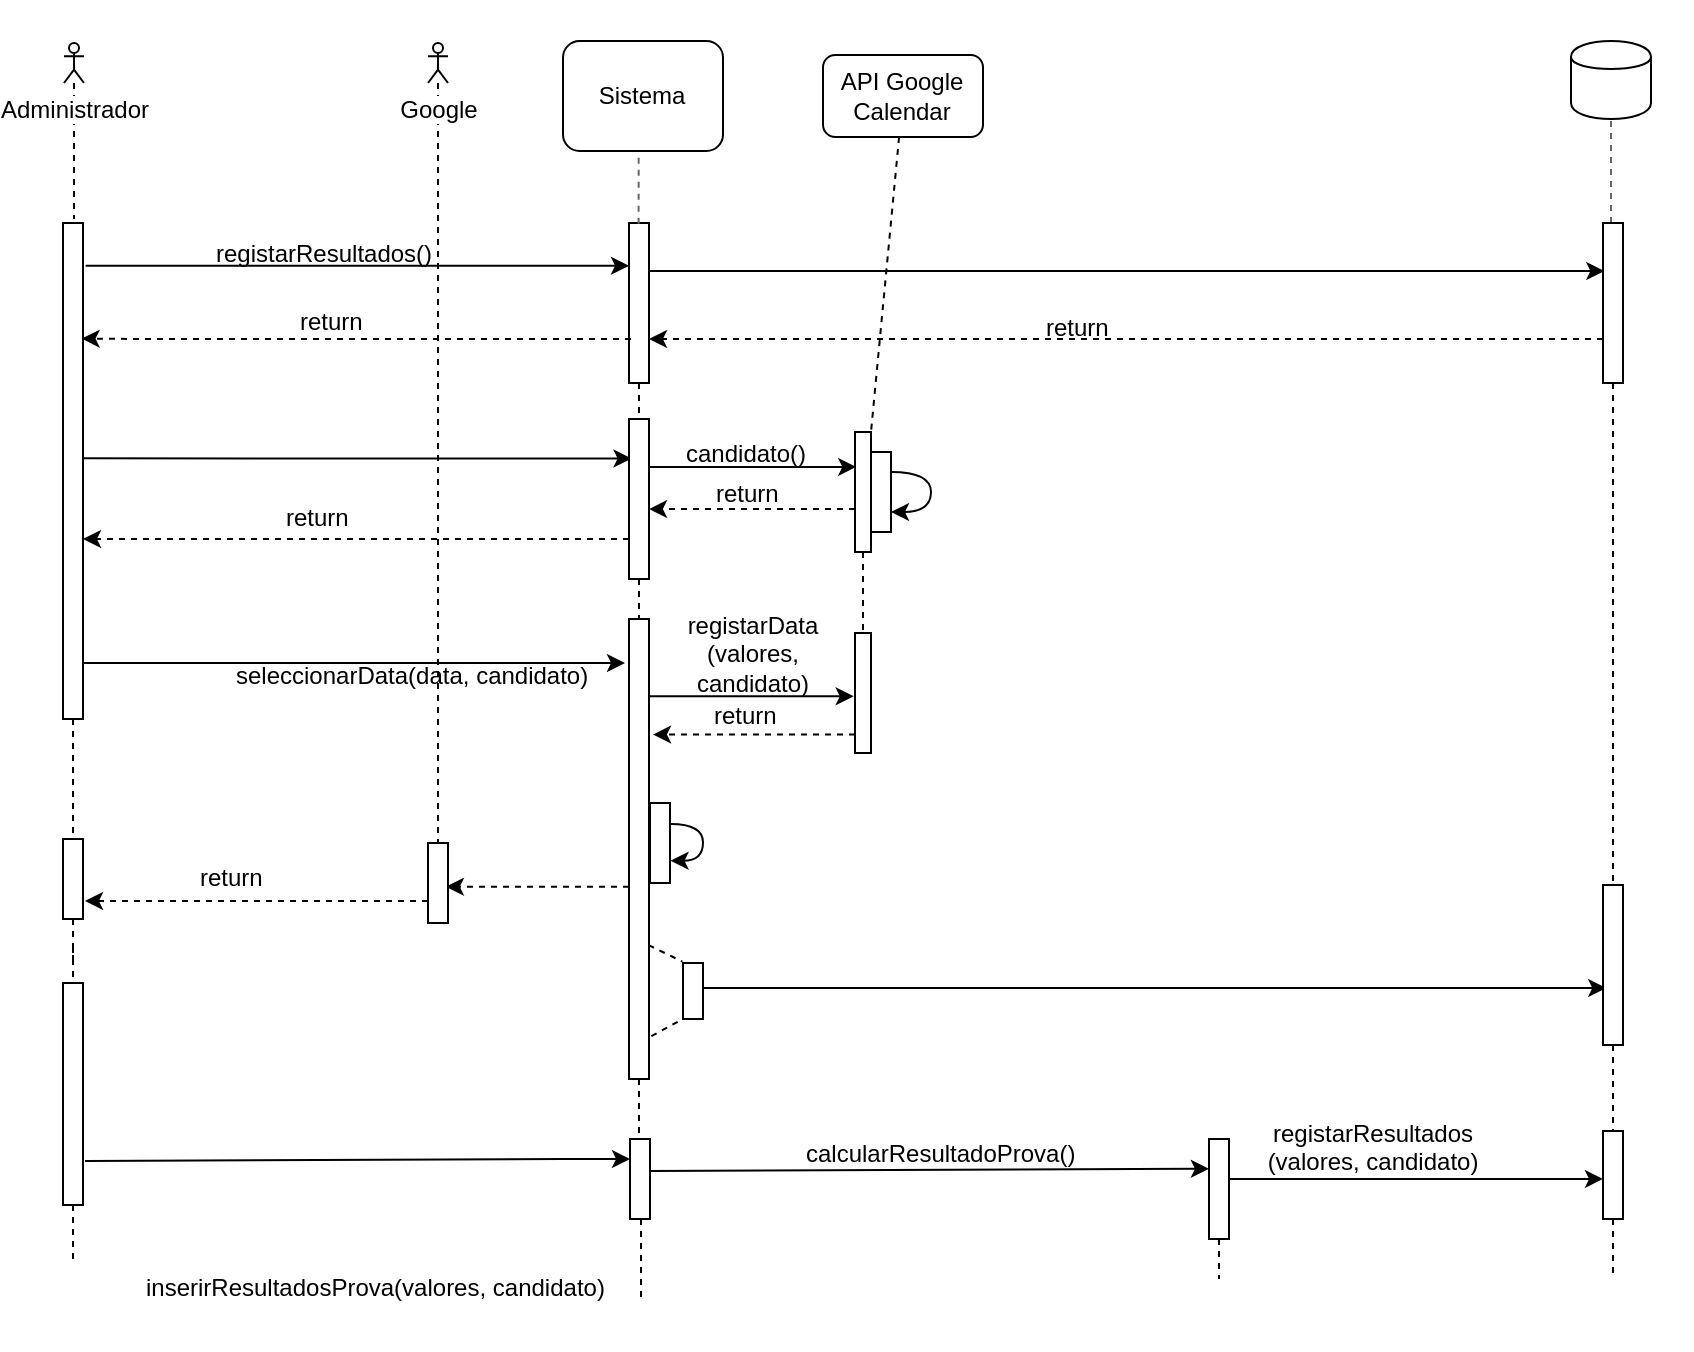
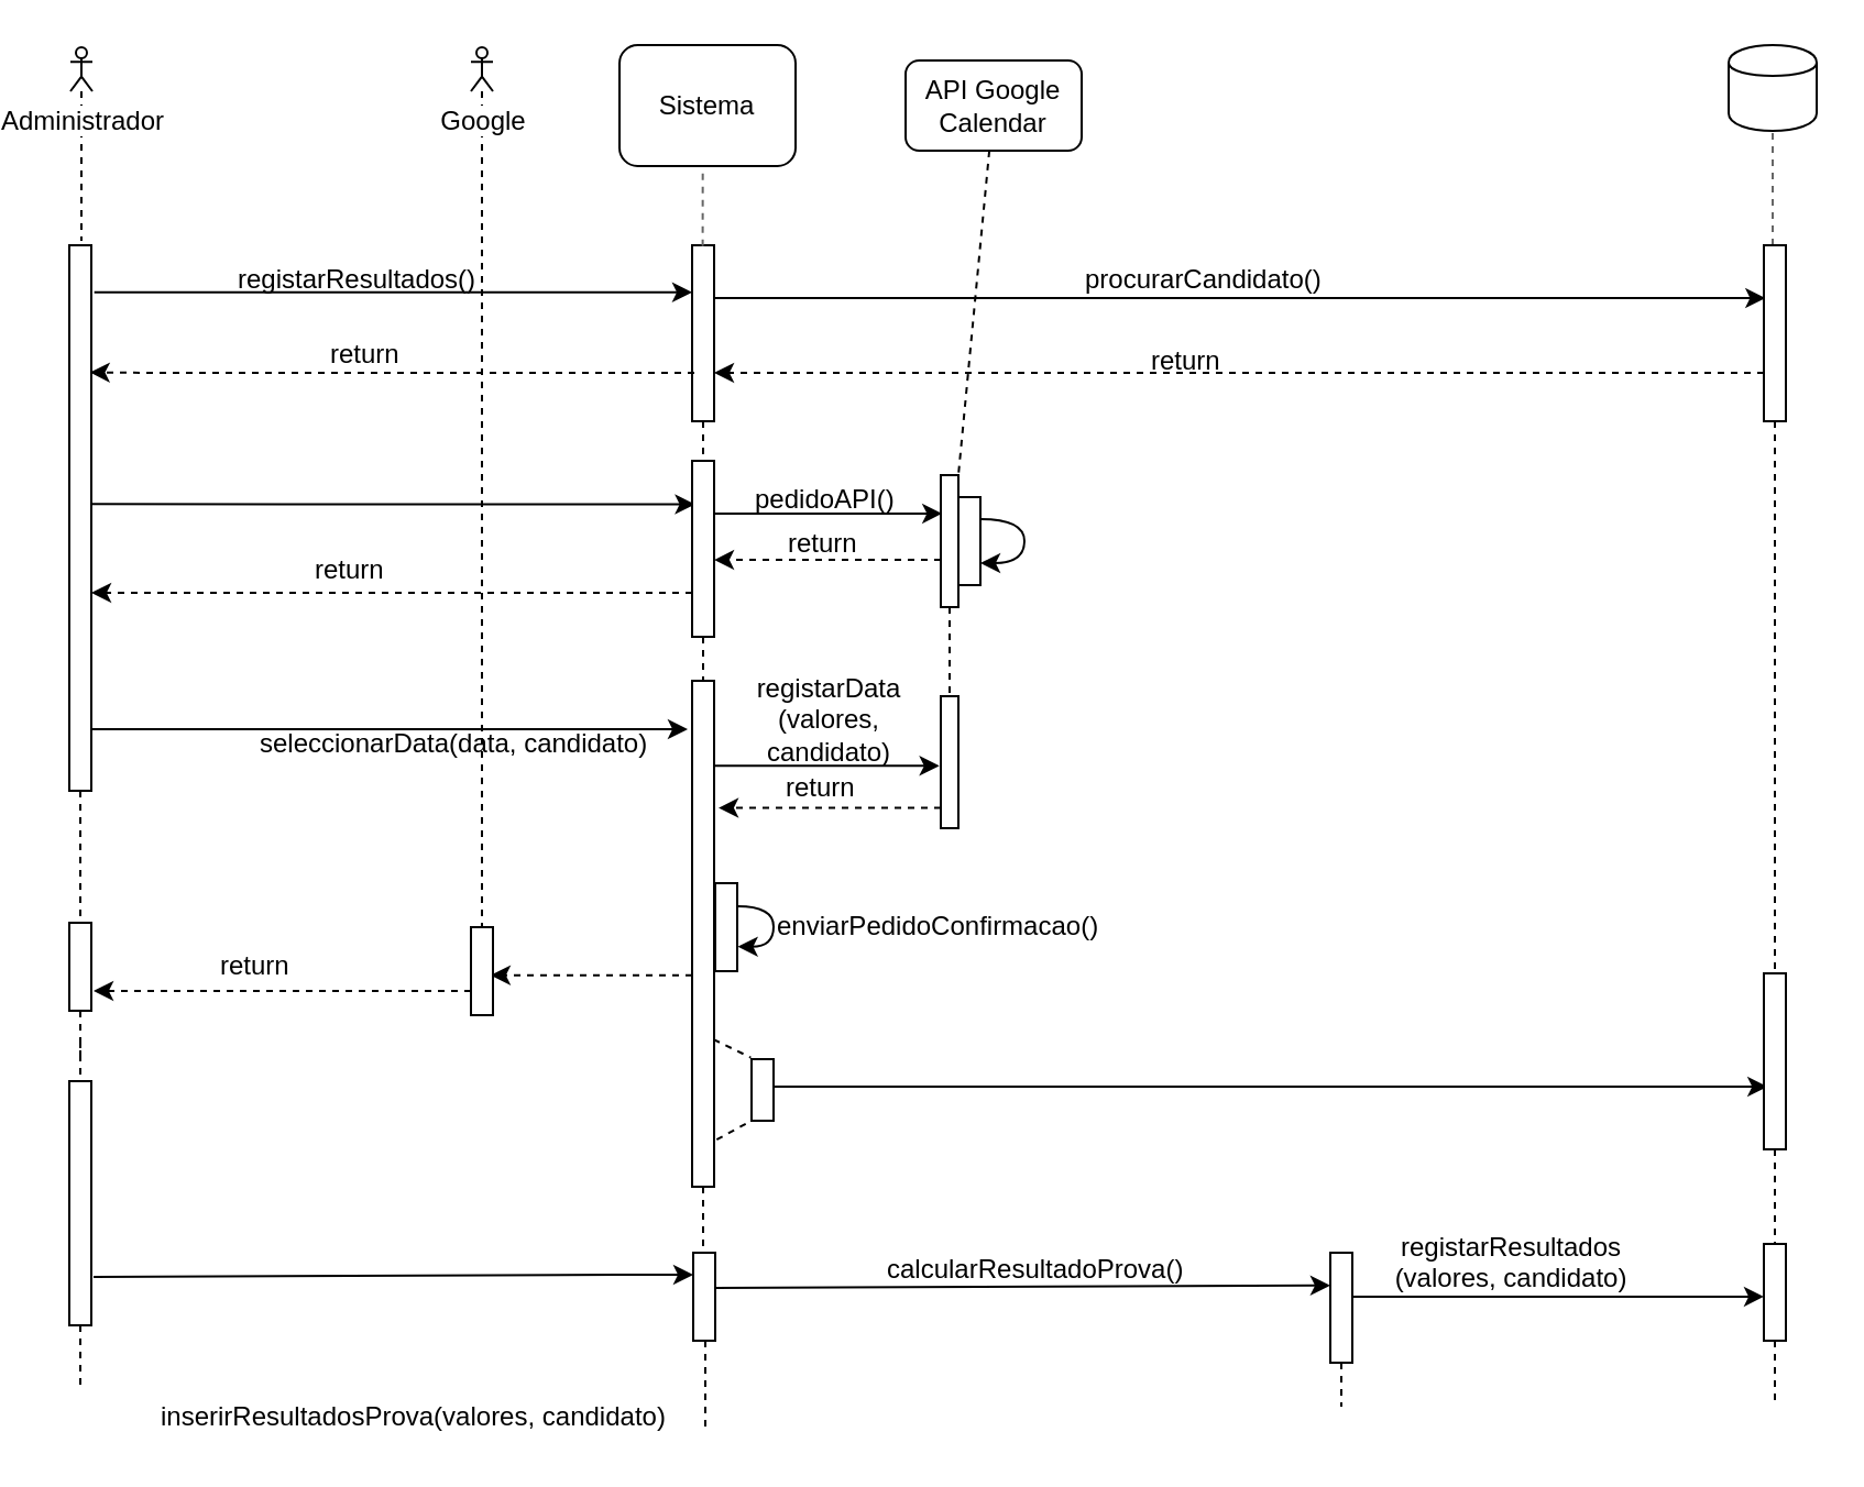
+ <mxCell id="24" value="procurarCandidato()" style="text;html=1;resizable=0;points=[];autosize=1;align=left;verticalAlign=top;spacingTop=-4;" parent="1" vertex="1"><mxGeometry x="480" y="117" width="120" height="20" as="geometry" /></mxCell>
- <mxCell id="34" value="candidato()" style="text;html=1;resizable=0;points=[];autosize=1;align=left;verticalAlign=top;spacingTop=-4;" parent="1" vertex="1"><mxGeometry x="330" y="217" width="80" height="20" as="geometry" /></mxCell>
+ <mxCell id="34" value="pedidoAPI()" style="text;html=1;resizable=0;points=[];autosize=1;align=left;verticalAlign=top;spacingTop=-4;" parent="1" vertex="1"><mxGeometry x="330" y="217" width="80" height="20" as="geometry" /></mxCell>
+ <mxCell id="49" value="enviarPedidoConfirmacao()" style="text;html=1;resizable=0;points=[];autosize=1;align=left;verticalAlign=top;spacingTop=-4;" parent="1" vertex="1"><mxGeometry x="340" y="411" width="160" height="20" as="geometry" /></mxCell>
